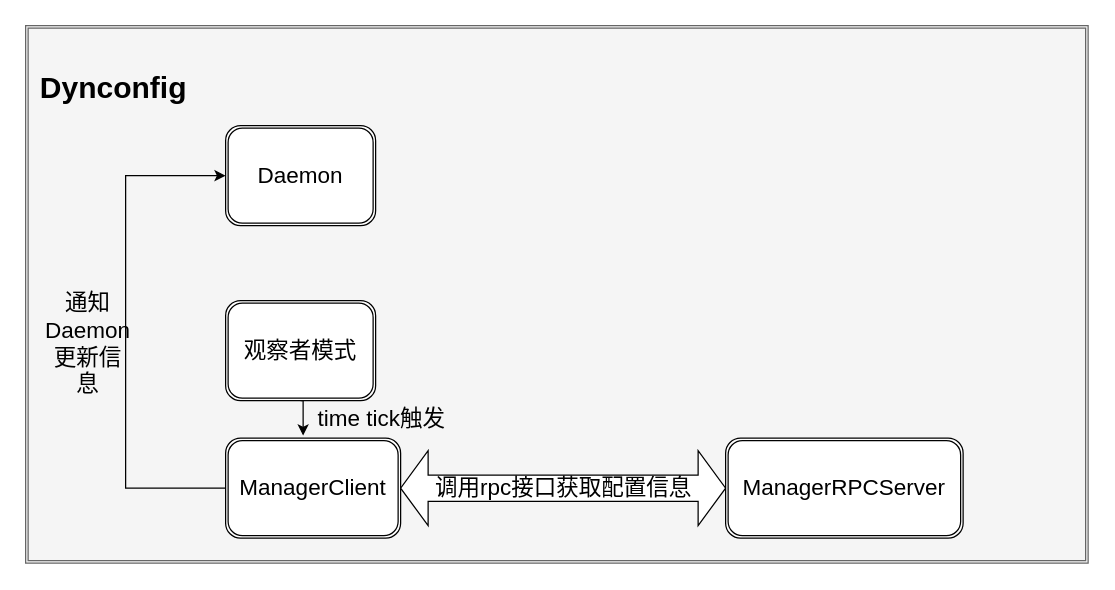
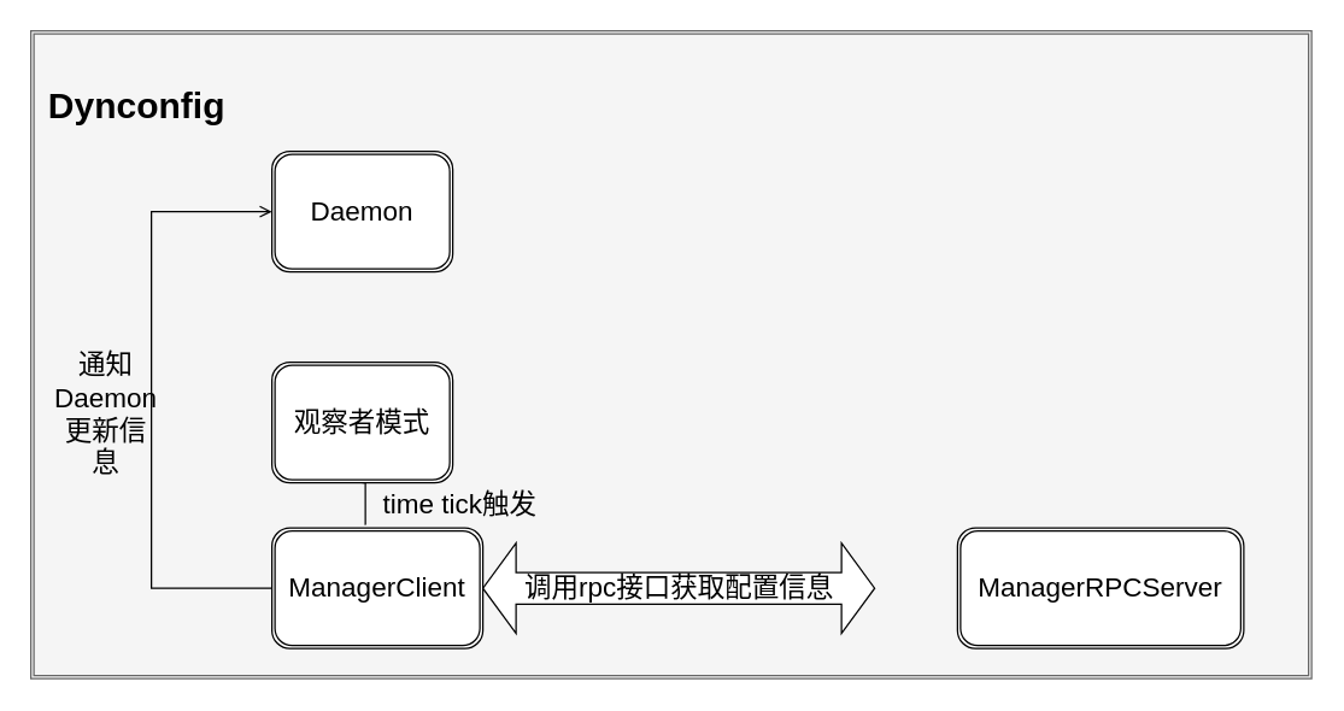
- <mxCell id="11" value="" style="endArrow=classic;html=1;rounded=0;fontSize=18;exitX=0;exitY=0.5;exitDx=0;exitDy=0;entryX=0;entryY=0.5;entryDx=0;entryDy=0;" edge="1" parent="1" source="6" target="5"><mxGeometry width="50" height="50" relative="1" as="geometry"><mxPoint x="370" y="430" as="sourcePoint" /><mxPoint x="420" y="380" as="targetPoint" /><Array as="points"><mxPoint x="100" y="390" /><mxPoint x="100" y="140" /></Array></mxGeometry></mxCell>
+ <mxCell id="11" value="" style="endArrow=open;html=1;rounded=0;fontSize=18;exitX=0;exitY=0.5;exitDx=0;exitDy=0;entryX=0;entryY=0.5;entryDx=0;entryDy=0;" edge="1" parent="1" source="6" target="5"><mxGeometry width="50" height="50" relative="1" as="geometry"><mxPoint x="370" y="430" as="sourcePoint" /><mxPoint x="420" y="380" as="targetPoint" /><Array as="points"><mxPoint x="100" y="390" /><mxPoint x="100" y="140" /></Array></mxGeometry></mxCell>
- <mxCell id="9" value="" style="edgeStyle=segmentEdgeStyle;endArrow=classic;html=1;rounded=0;fontSize=18;exitX=0.5;exitY=1;exitDx=0;exitDy=0;entryX=0.443;entryY=-0.025;entryDx=0;entryDy=0;entryPerimeter=0;" edge="1" parent="1" source="4" target="6"><mxGeometry width="50" height="50" relative="1" as="geometry"><mxPoint x="370" y="430" as="sourcePoint" /><mxPoint x="420" y="380" as="targetPoint" /></mxGeometry></mxCell>
+ <mxCell id="9" value="" style="edgeStyle=segmentEdgeStyle;endArrow=none;html=1;rounded=0;fontSize=18;exitX=0.5;exitY=1;exitDx=0;exitDy=0;entryX=0.443;entryY=-0.025;entryDx=0;entryDy=0;entryPerimeter=0;" edge="1" parent="1" source="4" target="6"><mxGeometry width="50" height="50" relative="1" as="geometry"><mxPoint x="370" y="430" as="sourcePoint" /><mxPoint x="420" y="380" as="targetPoint" /></mxGeometry></mxCell>
- <mxCell id="8" value="ManagerRPCServer" style="shape=ext;double=1;rounded=1;whiteSpace=wrap;html=1;fontSize=18;" vertex="1" parent="1"><mxGeometry x="580" y="350" width="190" height="80" as="geometry" /></mxCell>
+ <mxCell id="8" value="ManagerRPCServer" style="shape=ext;double=1;rounded=1;whiteSpace=wrap;html=1;fontSize=18;" vertex="1" parent="1"><mxGeometry x="635" y="350" width="190" height="80" as="geometry" /></mxCell>
